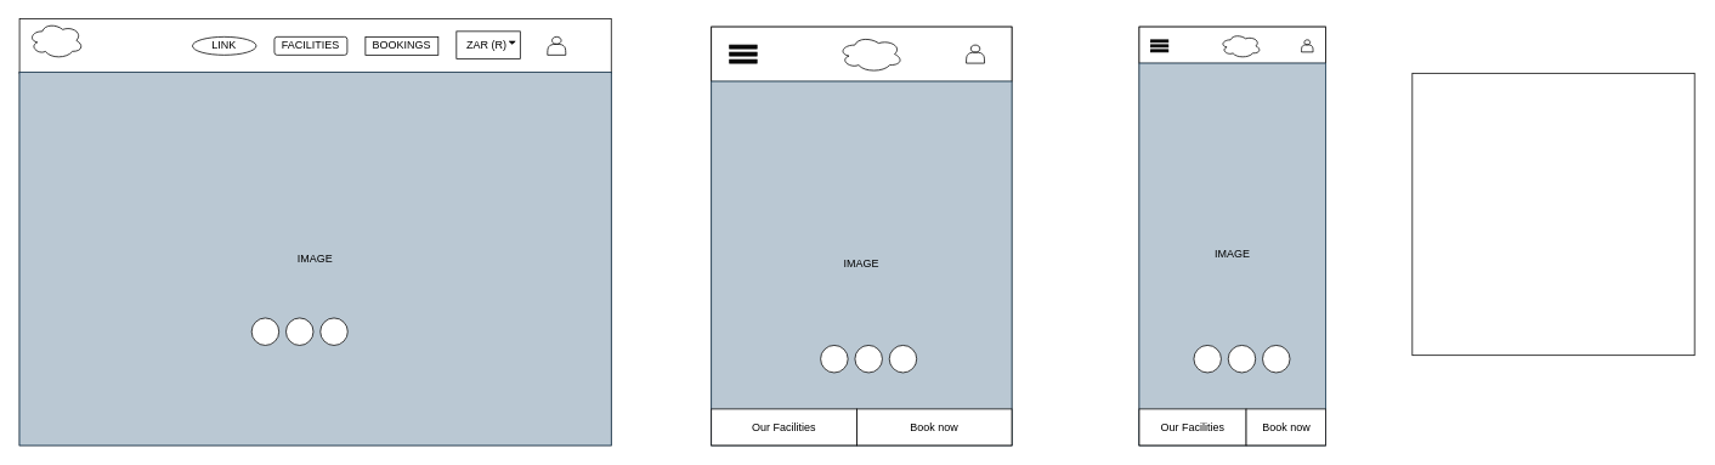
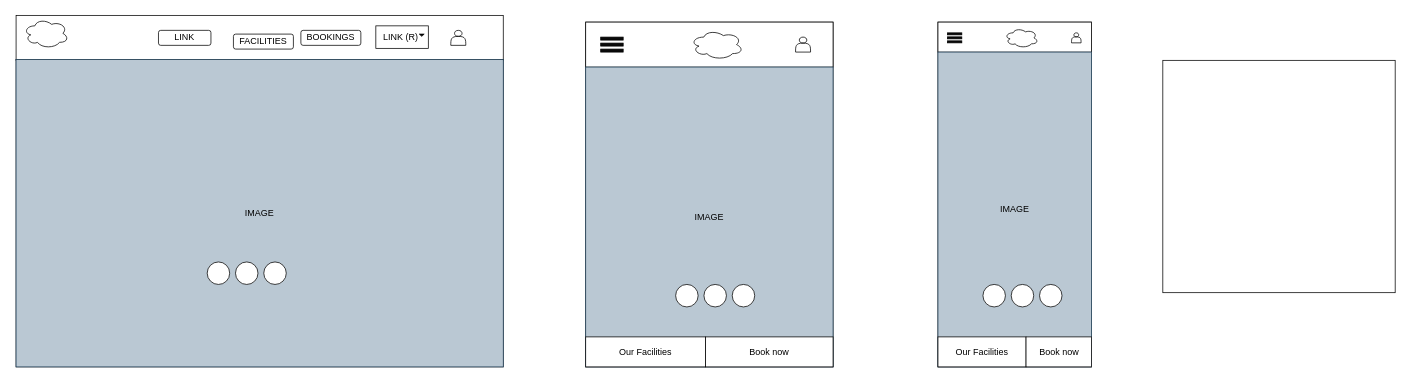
- <mxCell id="6" value="ZAR (R)&amp;nbsp;" style="rounded=0;whiteSpace=wrap;html=1;" vertex="1" parent="5"><mxGeometry width="70" height="30" as="geometry" /></mxCell>
+ <mxCell id="6" value="LINK (R)&amp;nbsp;" style="rounded=0;whiteSpace=wrap;html=1;" vertex="1" parent="5"><mxGeometry width="70" height="30" as="geometry" /></mxCell>
- <mxCell id="8" value="LINK" style="ellipse;whiteSpace=wrap;html=1;" vertex="1" parent="2"><mxGeometry x="190" y="20" width="70" height="20" as="geometry" /></mxCell>
+ <mxCell id="8" value="LINK" style="rounded=1;whiteSpace=wrap;html=1;" vertex="1" parent="2"><mxGeometry x="190" y="20" width="70" height="20" as="geometry" /></mxCell>
- <mxCell id="11" value="FACILITIES" style="rounded=1;whiteSpace=wrap;html=1;" vertex="1" parent="2"><mxGeometry x="280" y="20" width="80" height="20" as="geometry" /></mxCell>
+ <mxCell id="11" value="FACILITIES" style="rounded=1;whiteSpace=wrap;html=1;" vertex="1" parent="2"><mxGeometry x="290" y="25" width="80" height="20" as="geometry" /></mxCell>
- <mxCell id="9" value="BOOKINGS" style="whiteSpace=wrap;html=1;rounded=0;" vertex="1" parent="2"><mxGeometry x="380" y="20" width="80" height="20" as="geometry" /></mxCell>
+ <mxCell id="9" value="BOOKINGS" style="rounded=1;whiteSpace=wrap;html=1;" vertex="1" parent="2"><mxGeometry x="380" y="20" width="80" height="20" as="geometry" /></mxCell>
